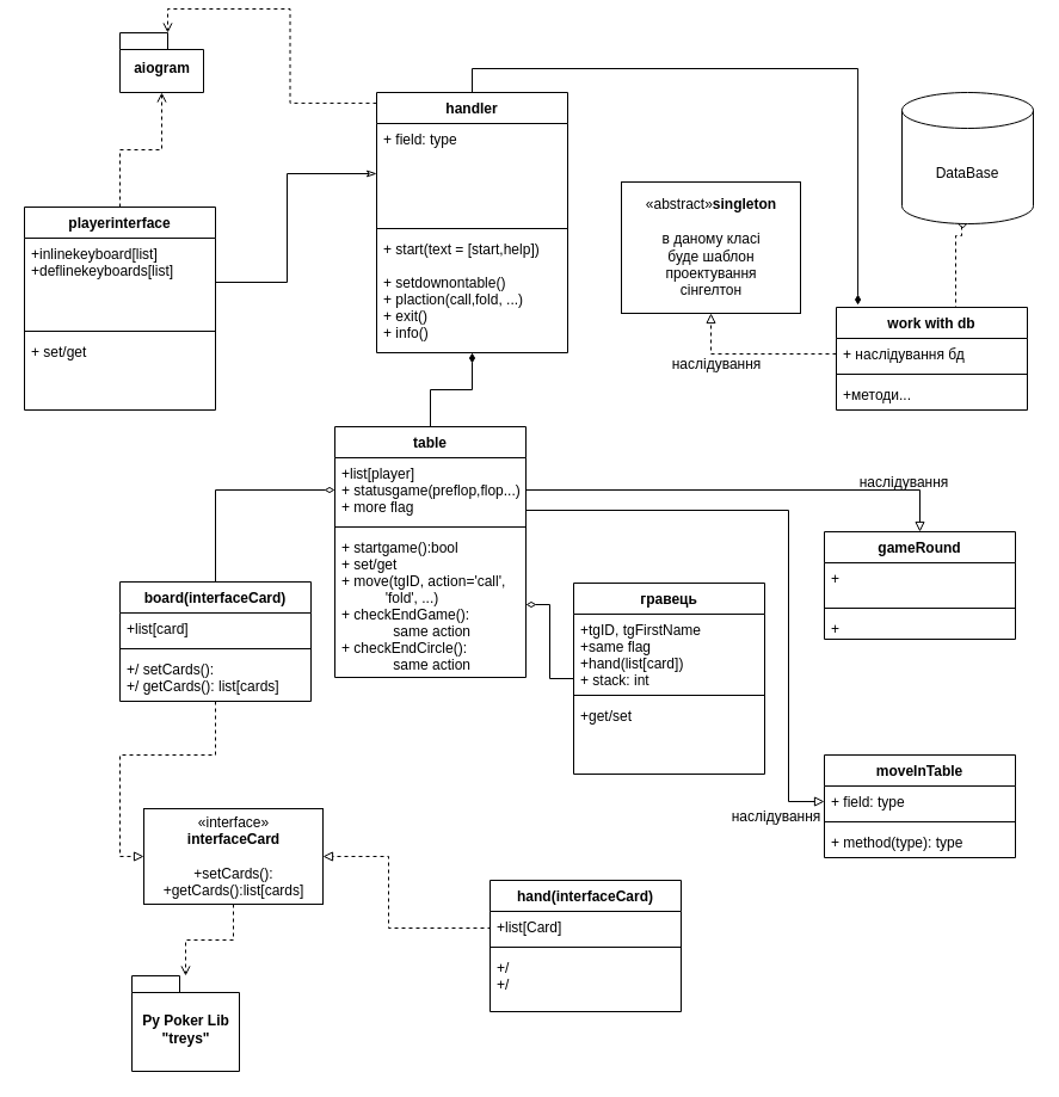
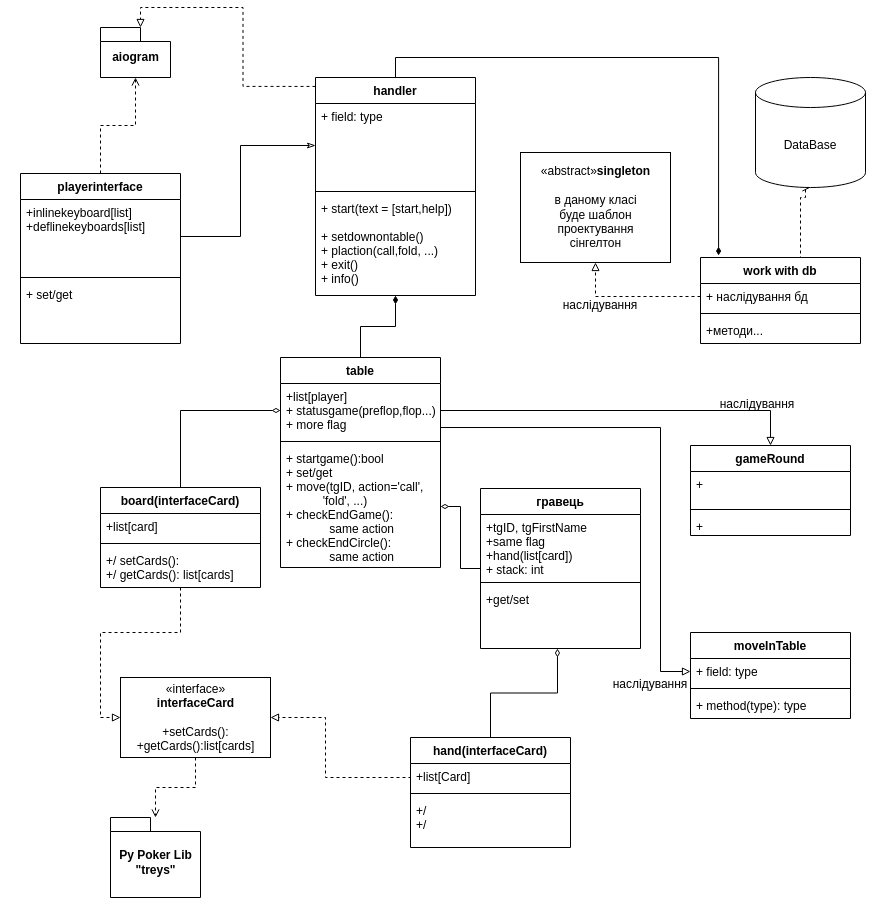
- <mxCell id="31" style="edgeStyle=orthogonalEdgeStyle;rounded=0;orthogonalLoop=1;jettySize=auto;html=1;entryX=0;entryY=0;entryDx=40;entryDy=0;endArrow=open;endFill=0;entryPerimeter=0;dashed=1;exitX=0;exitY=0.041;exitDx=0;exitDy=0;exitPerimeter=0;" parent="1" source="16" target="32" edge="1"><mxGeometry relative="1" as="geometry" /></mxCell>
+ <mxCell id="31" style="edgeStyle=orthogonalEdgeStyle;rounded=0;orthogonalLoop=1;jettySize=auto;html=1;entryX=0;entryY=0;entryDx=40;entryDy=0;endArrow=block;endFill=0;entryPerimeter=0;dashed=1;exitX=0;exitY=0.041;exitDx=0;exitDy=0;exitPerimeter=0;" parent="1" source="16" target="32" edge="1"><mxGeometry relative="1" as="geometry" /></mxCell>
- <mxCell id="8" style="edgeStyle=orthogonalEdgeStyle;rounded=0;orthogonalLoop=1;jettySize=auto;html=1;entryX=0.5;entryY=1;entryDx=0;entryDy=0;entryPerimeter=0;exitX=0.5;exitY=0;exitDx=0;exitDy=0;dashed=1;endArrow=diamond;endFill=0;" parent="1" source="10" target="9" edge="1"><mxGeometry relative="1" as="geometry"><Array as="points"><mxPoint x="800" y="250" /><mxPoint x="800" y="190" /><mxPoint x="805" y="190" /></Array></mxGeometry></mxCell>
+ <mxCell id="8" style="edgeStyle=orthogonalEdgeStyle;rounded=0;orthogonalLoop=1;jettySize=auto;html=1;entryX=0.5;entryY=1;entryDx=0;entryDy=0;entryPerimeter=0;exitX=0.5;exitY=0;exitDx=0;exitDy=0;dashed=1;endArrow=open;endFill=0;" parent="1" source="10" target="9" edge="1"><mxGeometry relative="1" as="geometry"><Array as="points"><mxPoint x="800" y="250" /><mxPoint x="800" y="190" /><mxPoint x="805" y="190" /></Array></mxGeometry></mxCell>
+ <mxCell id="25" style="edgeStyle=orthogonalEdgeStyle;rounded=0;orthogonalLoop=1;jettySize=auto;html=1;entryX=0.481;entryY=1;entryDx=0;entryDy=0;entryPerimeter=0;endArrow=diamondThin;endFill=0;" edge="1" parent="1" source="26" target="37"><mxGeometry relative="1" as="geometry" /></mxCell>
